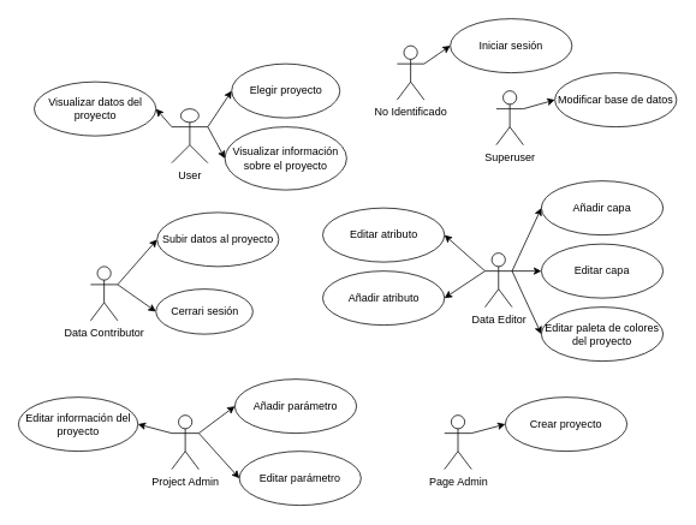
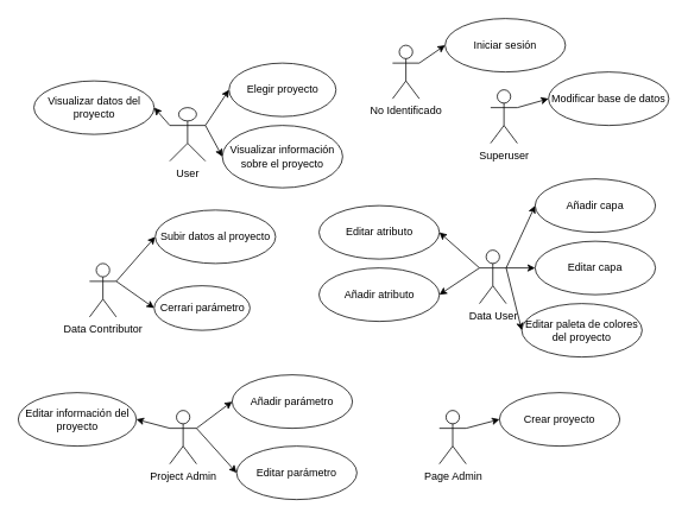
- <mxCell id="40" value="Cerrari sesión" style="ellipse;whiteSpace=wrap;html=1;" vertex="1" parent="1"><mxGeometry x="172.5" y="320" width="107.5" height="50" as="geometry" /></mxCell>
+ <mxCell id="40" value="Cerrari parámetro" style="ellipse;whiteSpace=wrap;html=1;" vertex="1" parent="1"><mxGeometry x="172.5" y="320" width="107.5" height="50" as="geometry" /></mxCell>
- <mxCell id="18" value="Data Editor" style="shape=umlActor;verticalLabelPosition=bottom;verticalAlign=top;html=1;" vertex="1" parent="1"><mxGeometry x="537.5" y="280" width="30" height="60" as="geometry" /></mxCell>
+ <mxCell id="18" value="Data User" style="shape=umlActor;verticalLabelPosition=bottom;verticalAlign=top;html=1;" vertex="1" parent="1"><mxGeometry x="537.5" y="280" width="30" height="60" as="geometry" /></mxCell>
- <mxCell id="23" value="Editar paleta de colores del proyecto" style="ellipse;whiteSpace=wrap;html=1;" vertex="1" parent="1"><mxGeometry x="600" y="340" width="135" height="60" as="geometry" /></mxCell>
+ <mxCell id="23" value="Editar paleta de colores del proyecto" style="ellipse;whiteSpace=wrap;html=1;" vertex="1" parent="1"><mxGeometry x="585" y="340" width="135" height="60" as="geometry" /></mxCell>
